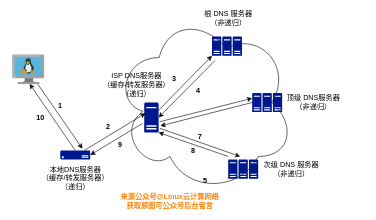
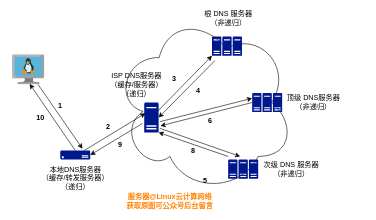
- <mxCell id="30" value="ISP DNS服务器&lt;br&gt;（缓存/转发服务器）&lt;br&gt;（递归）" style="text;html=1;strokeColor=none;fillColor=none;align=center;verticalAlign=middle;whiteSpace=wrap;rounded=0;" vertex="1" parent="1"><mxGeometry x="145" y="130" width="165" height="20" as="geometry" /></mxCell>
+ <mxCell id="30" value="ISP DNS服务器&lt;br&gt;（缓存/服务器）&lt;br&gt;（递归）" style="text;html=1;strokeColor=none;fillColor=none;align=center;verticalAlign=middle;whiteSpace=wrap;rounded=0;" vertex="1" parent="1"><mxGeometry x="145" y="130" width="165" height="20" as="geometry" /></mxCell>
+ <mxCell id="25" value="&lt;b&gt;6&lt;/b&gt;" style="text;html=1;strokeColor=none;fillColor=none;align=center;verticalAlign=middle;whiteSpace=wrap;rounded=0;" vertex="1" parent="1"><mxGeometry x="330" y="190" width="40" height="20" as="geometry" /></mxCell>
- <mxCell id="27" value="&lt;b&gt;7&lt;/b&gt;" style="text;html=1;strokeColor=none;fillColor=none;align=center;verticalAlign=middle;whiteSpace=wrap;rounded=0;" vertex="1" parent="1"><mxGeometry x="313" y="217" width="40" height="20" as="geometry" /></mxCell>
- <mxCell id="34" value="&lt;b&gt;&lt;font color=&quot;#ff8000&quot;&gt;来源公众号@Linux云计算网络&lt;br&gt;获取原图可公众号后台留言&lt;/font&gt;&lt;/b&gt;" style="text;html=1;strokeColor=none;fillColor=none;align=center;verticalAlign=middle;whiteSpace=wrap;rounded=0;" vertex="1" parent="1"><mxGeometry x="188" y="324" width="190" height="20" as="geometry" /></mxCell>
+ <mxCell id="34" value="&lt;b&gt;&lt;font color=&quot;#ff8000&quot;&gt;服务器@Linux云计算网络&lt;br&gt;获取原图可公众号后台留言&lt;/font&gt;&lt;/b&gt;" style="text;html=1;strokeColor=none;fillColor=none;align=center;verticalAlign=middle;whiteSpace=wrap;rounded=0;" vertex="1" parent="1"><mxGeometry x="188" y="324" width="190" height="20" as="geometry" /></mxCell>
